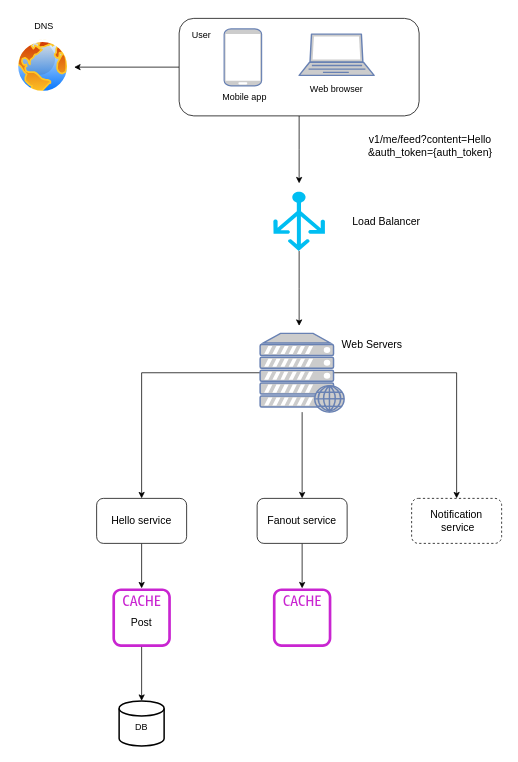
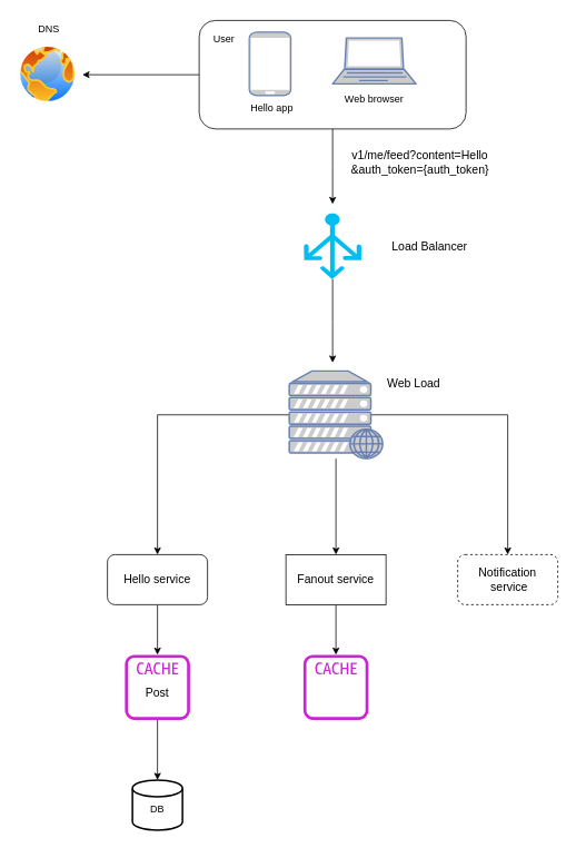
- <mxCell id="9" value="Mobile app" style="text;html=1;align=center;verticalAlign=middle;whiteSpace=wrap;rounded=0;" vertex="1" parent="1"><mxGeometry x="293" y="114" width="65" height="30" as="geometry" /></mxCell>
+ <mxCell id="9" value="Hello app" style="text;html=1;align=center;verticalAlign=middle;whiteSpace=wrap;rounded=0;" vertex="1" parent="1"><mxGeometry x="293" y="114" width="65" height="30" as="geometry" /></mxCell>
- <mxCell id="14" value="&lt;font style=&quot;font-size: 14px;&quot;&gt;v1/me/feed?content=Hello&lt;br&gt;&amp;amp;auth_token={auth_token}&lt;/font&gt;" style="text;html=1;align=center;verticalAlign=middle;whiteSpace=wrap;rounded=0;" vertex="1" parent="1"><mxGeometry x="478" y="164" width="190" height="60" as="geometry" /></mxCell>
+ <mxCell id="14" value="&lt;font style=&quot;font-size: 14px;&quot;&gt;v1/me/feed?content=Hello&lt;br&gt;&amp;amp;auth_token={auth_token}&lt;/font&gt;" style="text;html=1;align=center;verticalAlign=middle;whiteSpace=wrap;rounded=0;" vertex="1" parent="1"><mxGeometry x="408" y="164" width="190" height="60" as="geometry" /></mxCell>
- <mxCell id="20" value="&lt;font style=&quot;font-size: 14px;&quot;&gt;Web Servers&lt;/font&gt;" style="text;html=1;align=center;verticalAlign=middle;whiteSpace=wrap;rounded=0;" vertex="1" parent="1"><mxGeometry x="432.38" y="444" width="127" height="30" as="geometry" /></mxCell>
+ <mxCell id="20" value="&lt;font style=&quot;font-size: 14px;&quot;&gt;Web Load&lt;/font&gt;" style="text;html=1;align=center;verticalAlign=middle;whiteSpace=wrap;rounded=0;" vertex="1" parent="1"><mxGeometry x="432.38" y="444" width="127" height="30" as="geometry" /></mxCell>
- <mxCell id="24" value="&lt;font style=&quot;font-size: 14px;&quot;&gt;Fanout service&lt;/font&gt;" style="rounded=1;whiteSpace=wrap;html=1;" vertex="1" parent="1"><mxGeometry x="342" y="664" width="120" height="60" as="geometry" /></mxCell>
+ <mxCell id="24" value="&lt;font style=&quot;font-size: 14px;&quot;&gt;Fanout service&lt;/font&gt;" style="whiteSpace=wrap;html=1;rounded=0;" vertex="1" parent="1"><mxGeometry x="342" y="664" width="120" height="60" as="geometry" /></mxCell>
